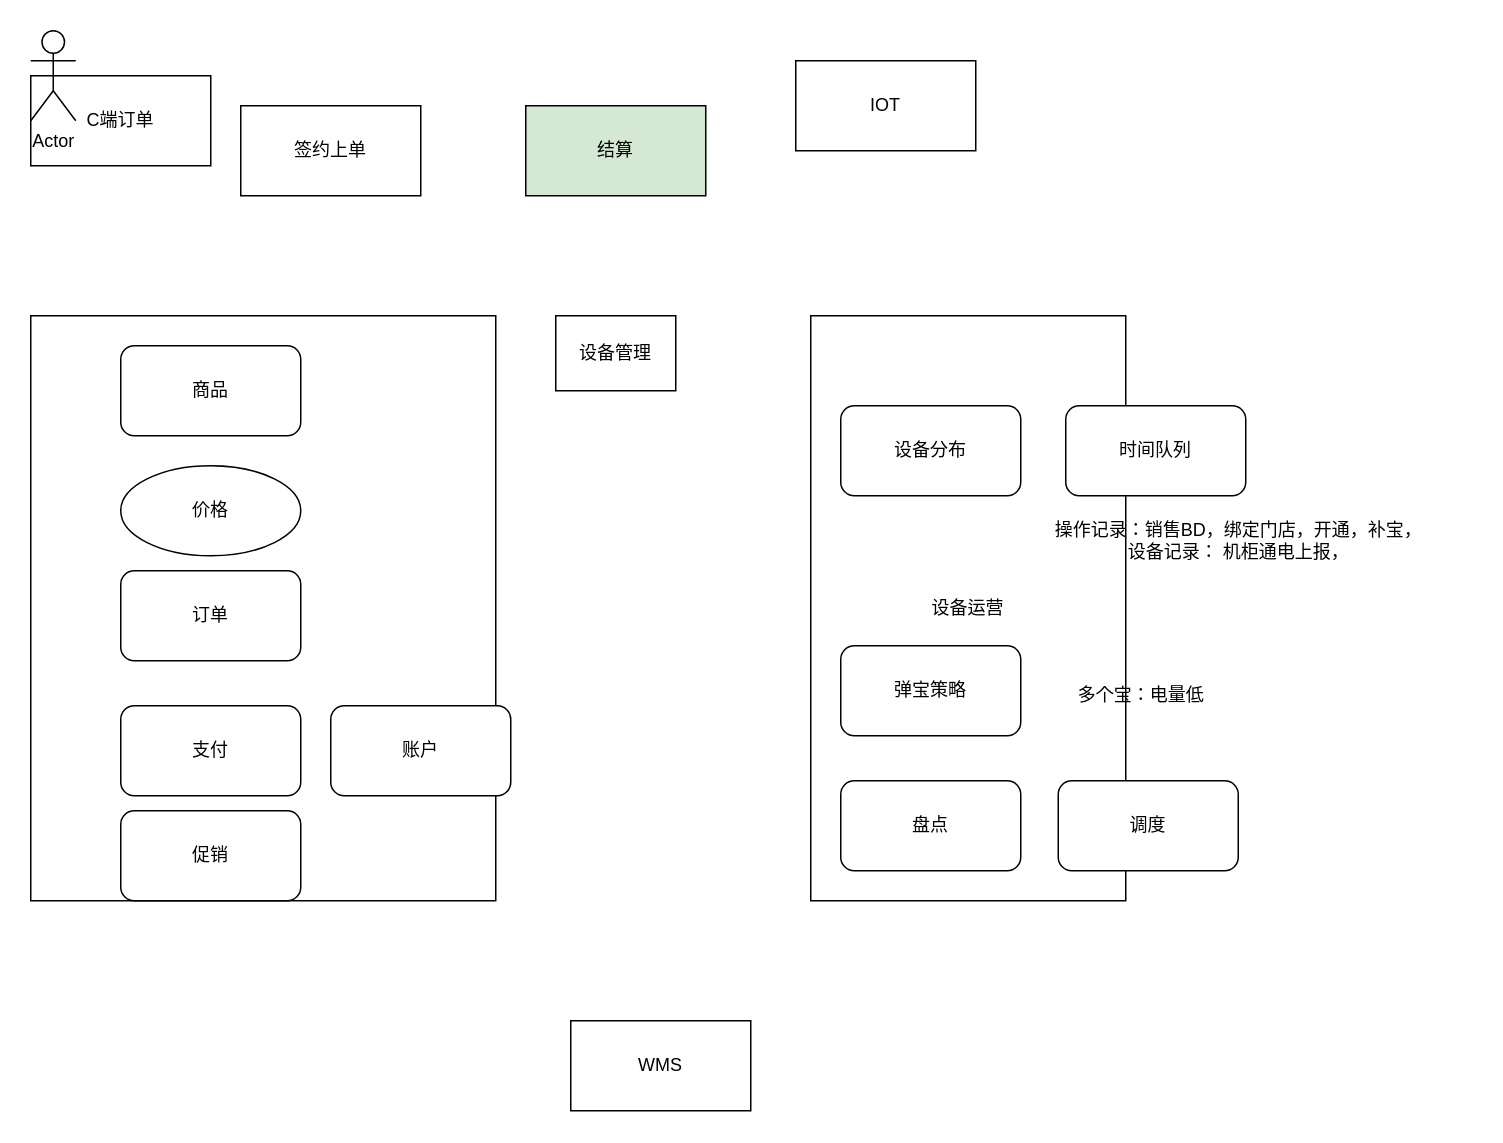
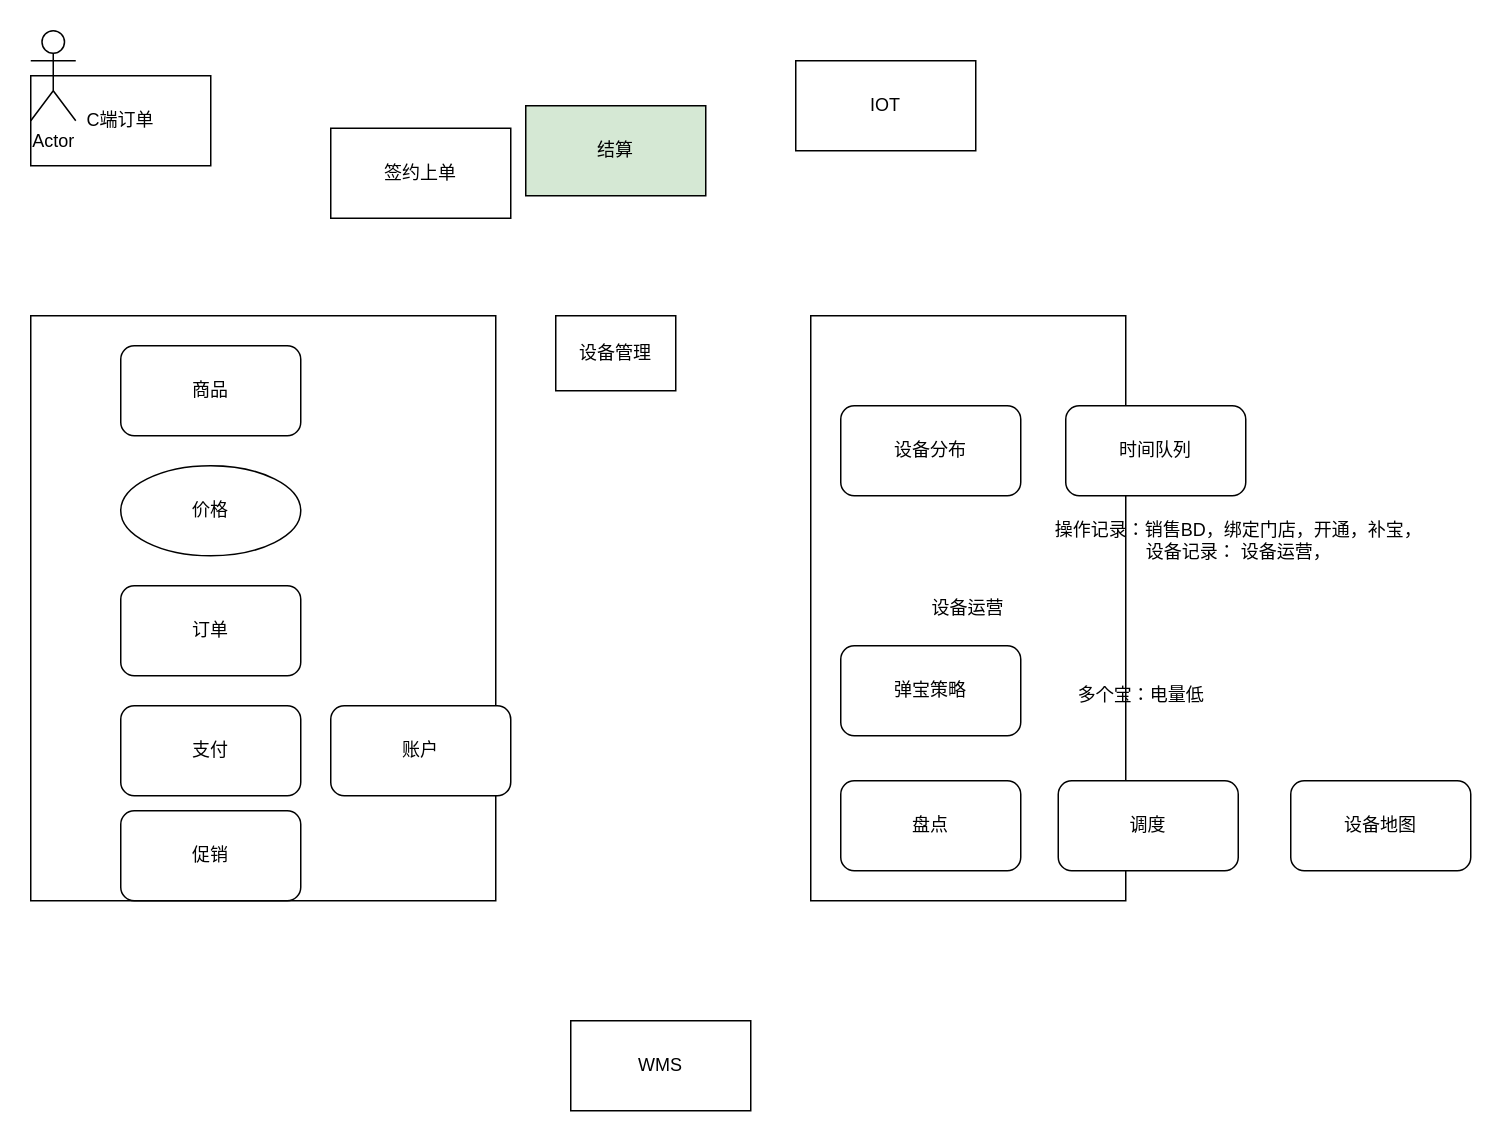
- <mxCell id="20" value="签约上单" style="rounded=0;whiteSpace=wrap;html=1;" vertex="1" parent="1"><mxGeometry x="160" y="70" width="120" height="60" as="geometry" /></mxCell>
+ <mxCell id="20" value="签约上单" style="rounded=0;whiteSpace=wrap;html=1;" vertex="1" parent="1"><mxGeometry x="220" y="85" width="120" height="60" as="geometry" /></mxCell>
- <mxCell id="14" value="操作记录：销售BD，绑定门店，开通，补宝，&lt;div&gt;设备记录： 机柜通电上报，&lt;/div&gt;" style="text;html=1;align=center;verticalAlign=middle;resizable=0;points=[];autosize=1;strokeColor=none;fillColor=none;" vertex="1" parent="1"><mxGeometry x="690" y="340" width="270" height="40" as="geometry" /></mxCell>
+ <mxCell id="14" value="操作记录：销售BD，绑定门店，开通，补宝，&lt;div&gt;设备记录： 设备运营，&lt;/div&gt;" style="text;html=1;align=center;verticalAlign=middle;resizable=0;points=[];autosize=1;strokeColor=none;fillColor=none;" vertex="1" parent="1"><mxGeometry x="690" y="340" width="270" height="40" as="geometry" /></mxCell>
- <mxCell id="7" value="订单" style="rounded=1;whiteSpace=wrap;html=1;" vertex="1" parent="1"><mxGeometry x="80" y="380" width="120" height="60" as="geometry" /></mxCell>
+ <mxCell id="7" value="订单" style="rounded=1;whiteSpace=wrap;html=1;" vertex="1" parent="1"><mxGeometry x="80" y="390" width="120" height="60" as="geometry" /></mxCell>
+ <mxCell id="23" value="设备地图" style="rounded=1;whiteSpace=wrap;html=1;" vertex="1" parent="1"><mxGeometry x="860" y="520" width="120" height="60" as="geometry" /></mxCell>
